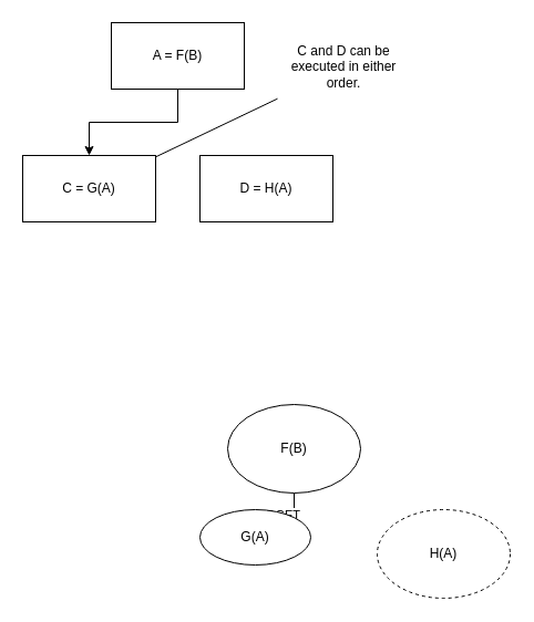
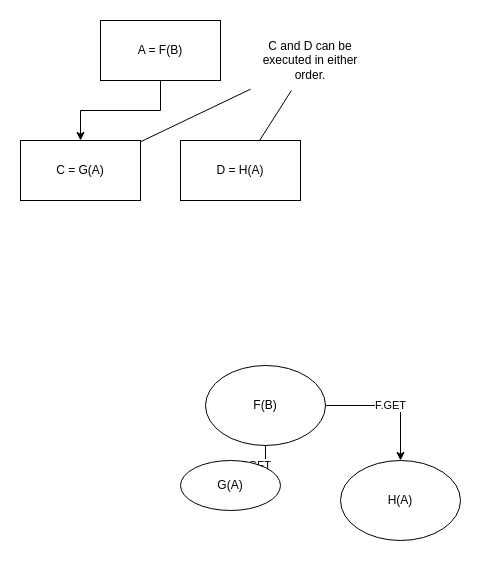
+ <mxCell id="8" value="" style="endArrow=none;html=1;" edge="1" parent="1" source="6" target="7"><mxGeometry width="50" height="50" relative="1" as="geometry"><mxPoint x="330" y="260" as="sourcePoint" /><mxPoint x="380" y="210" as="targetPoint" /></mxGeometry></mxCell>
+ <mxCell id="9" value="F.GET" style="edgeStyle=orthogonalEdgeStyle;rounded=0;orthogonalLoop=1;jettySize=auto;html=1;" edge="1" parent="1" source="11" target="12"><mxGeometry relative="1" as="geometry" /></mxCell>
- <mxCell id="12" value="H(A)" style="ellipse;whiteSpace=wrap;html=1;dashed=1;" vertex="1" parent="1"><mxGeometry x="340" y="460" width="120" height="80" as="geometry" /></mxCell>
+ <mxCell id="12" value="H(A)" style="ellipse;whiteSpace=wrap;html=1;" vertex="1" parent="1"><mxGeometry x="340" y="460" width="120" height="80" as="geometry" /></mxCell>
